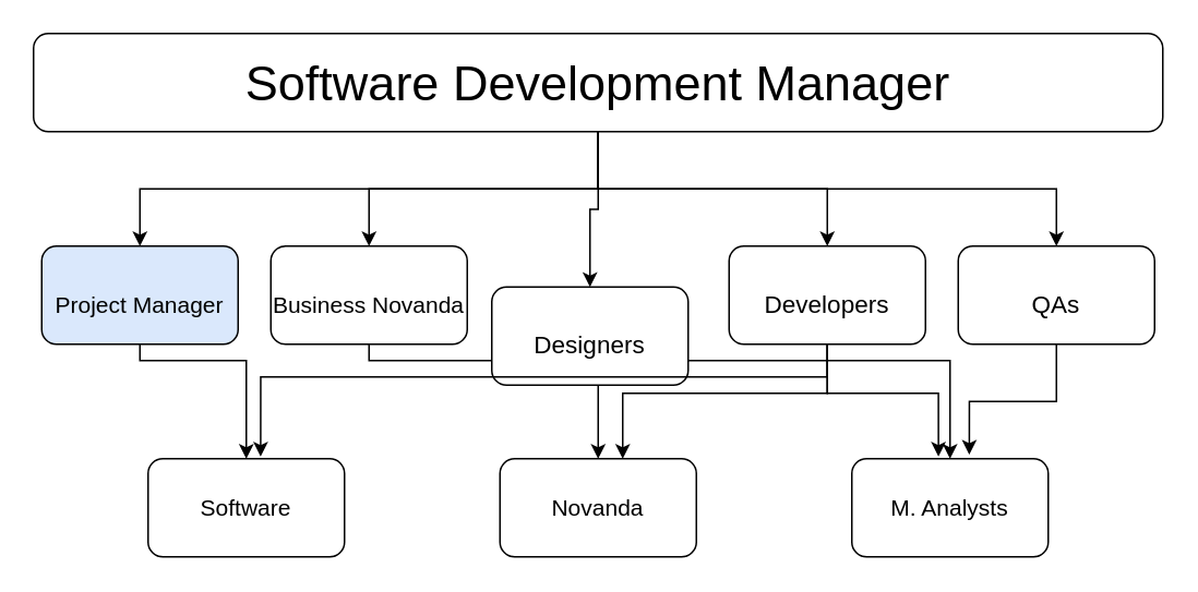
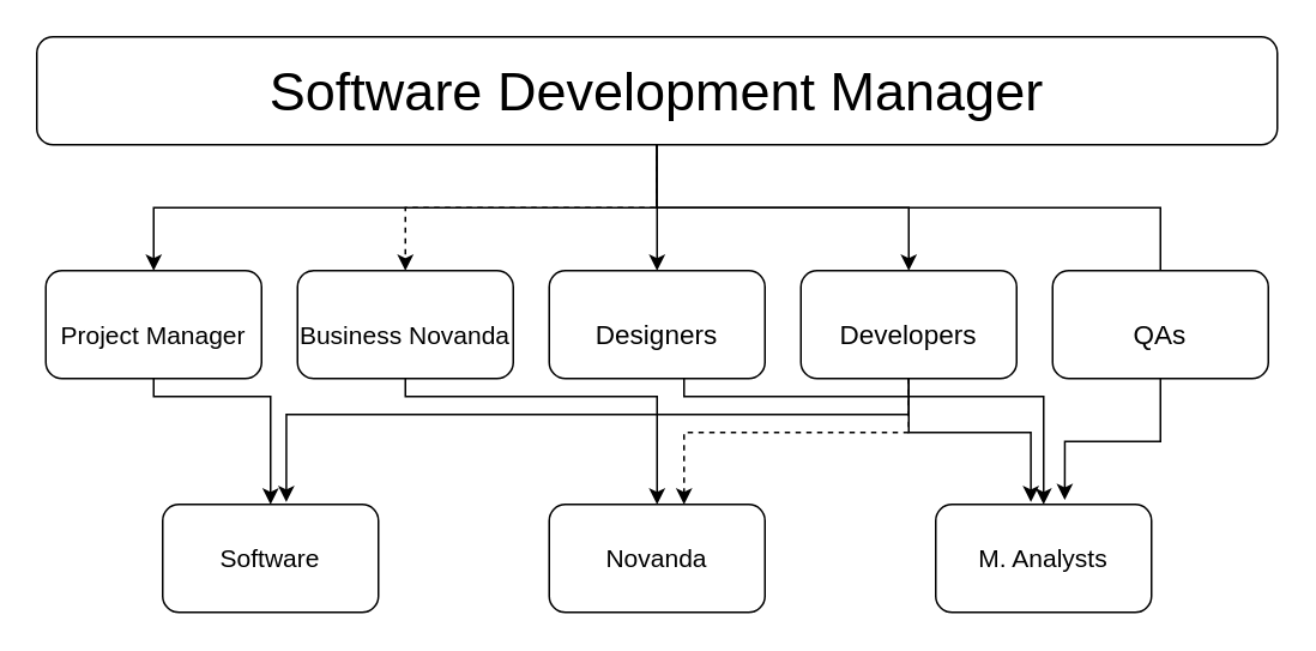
- <mxCell id="3" style="edgeStyle=orthogonalEdgeStyle;rounded=0;orthogonalLoop=1;jettySize=auto;html=1;entryX=0.5;entryY=0;entryDx=0;entryDy=0;fontSize=30;" edge="1" parent="1" source="7" target="11"><mxGeometry relative="1" as="geometry" /></mxCell>
+ <mxCell id="3" style="edgeStyle=orthogonalEdgeStyle;rounded=0;orthogonalLoop=1;jettySize=auto;html=1;entryX=0.5;entryY=0;entryDx=0;entryDy=0;fontSize=30;dashed=1;" edge="1" parent="1" source="7" target="11"><mxGeometry relative="1" as="geometry" /></mxCell>
- <mxCell id="6" style="edgeStyle=orthogonalEdgeStyle;rounded=0;orthogonalLoop=1;jettySize=auto;html=1;entryX=0.5;entryY=0;entryDx=0;entryDy=0;fontSize=30;" edge="1" parent="1" source="7" target="19"><mxGeometry relative="1" as="geometry" /></mxCell>
+ <mxCell id="6" style="edgeStyle=orthogonalEdgeStyle;rounded=0;orthogonalLoop=1;jettySize=auto;html=1;entryX=0.5;entryY=0;entryDx=0;entryDy=0;fontSize=30;endArrow=none;" edge="1" parent="1" source="7" target="19"><mxGeometry relative="1" as="geometry" /></mxCell>
- <mxCell id="9" value="&lt;font style=&quot;font-size: 14px&quot;&gt;Project Manager&lt;/font&gt;" style="rounded=1;whiteSpace=wrap;html=1;fontSize=30;fillColor=#dae8fc;" vertex="1" parent="1"><mxGeometry x="25" y="150" width="120" height="60" as="geometry" /></mxCell>
+ <mxCell id="9" value="&lt;font style=&quot;font-size: 14px&quot;&gt;Project Manager&lt;/font&gt;" style="rounded=1;whiteSpace=wrap;html=1;fontSize=30;" vertex="1" parent="1"><mxGeometry x="25" y="150" width="120" height="60" as="geometry" /></mxCell>
- <mxCell id="13" value="&lt;font style=&quot;font-size: 15px&quot;&gt;Designers&lt;/font&gt;" style="rounded=1;whiteSpace=wrap;html=1;fontSize=30;" vertex="1" parent="1"><mxGeometry x="300" y="175" width="120" height="60" as="geometry" /></mxCell>
+ <mxCell id="13" value="&lt;font style=&quot;font-size: 15px&quot;&gt;Designers&lt;/font&gt;" style="rounded=1;whiteSpace=wrap;html=1;fontSize=30;" vertex="1" parent="1"><mxGeometry x="305" y="150" width="120" height="60" as="geometry" /></mxCell>
- <mxCell id="15" style="edgeStyle=orthogonalEdgeStyle;rounded=0;orthogonalLoop=1;jettySize=auto;html=1;entryX=0.625;entryY=0;entryDx=0;entryDy=0;entryPerimeter=0;fontSize=14;" edge="1" parent="1" source="17" target="21"><mxGeometry relative="1" as="geometry"><Array as="points"><mxPoint x="505" y="240" /><mxPoint x="380" y="240" /></Array></mxGeometry></mxCell>
+ <mxCell id="15" style="edgeStyle=orthogonalEdgeStyle;rounded=0;orthogonalLoop=1;jettySize=auto;html=1;entryX=0.625;entryY=0;entryDx=0;entryDy=0;entryPerimeter=0;fontSize=14;dashed=1;" edge="1" parent="1" source="17" target="21"><mxGeometry relative="1" as="geometry"><Array as="points"><mxPoint x="505" y="240" /><mxPoint x="380" y="240" /></Array></mxGeometry></mxCell>
